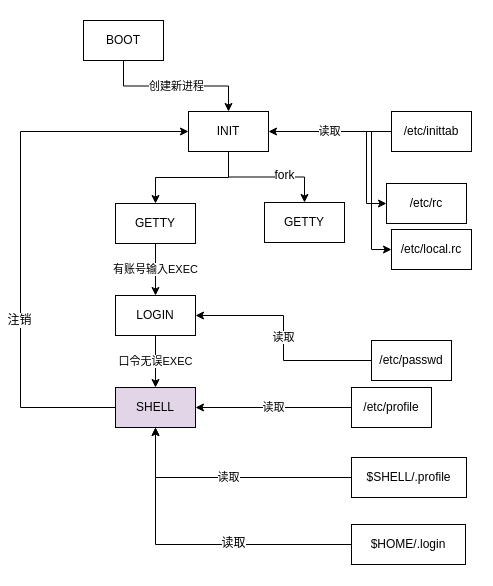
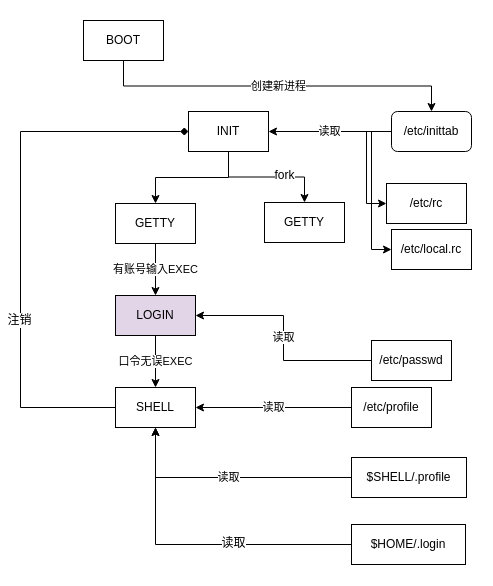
- <mxCell id="2" value="创建新进程" style="edgeStyle=orthogonalEdgeStyle;rounded=0;orthogonalLoop=1;jettySize=auto;html=1;exitX=0.5;exitY=1;exitDx=0;exitDy=0;" edge="1" parent="1" source="3" target="7"><mxGeometry relative="1" as="geometry" /></mxCell>
+ <mxCell id="2" value="创建新进程" style="edgeStyle=orthogonalEdgeStyle;rounded=0;orthogonalLoop=1;jettySize=auto;html=1;exitX=0.5;exitY=1;exitDx=0;exitDy=0;" edge="1" parent="1" source="3" target="28"><mxGeometry relative="1" as="geometry" /></mxCell>
- <mxCell id="13" style="edgeStyle=orthogonalEdgeStyle;rounded=0;orthogonalLoop=1;jettySize=auto;html=1;exitX=0;exitY=0.5;exitDx=0;exitDy=0;entryX=0;entryY=0.5;entryDx=0;entryDy=0;" edge="1" parent="1" source="15" target="7"><mxGeometry relative="1" as="geometry"><Array as="points"><mxPoint x="20" y="407" /><mxPoint x="20" y="131" /></Array></mxGeometry></mxCell>
+ <mxCell id="13" style="edgeStyle=orthogonalEdgeStyle;rounded=0;orthogonalLoop=1;jettySize=auto;html=1;exitX=0;exitY=0.5;exitDx=0;exitDy=0;entryX=0;entryY=0.5;entryDx=0;entryDy=0;endArrow=diamond;" edge="1" parent="1" source="15" target="7"><mxGeometry relative="1" as="geometry"><Array as="points"><mxPoint x="20" y="407" /><mxPoint x="20" y="131" /></Array></mxGeometry></mxCell>
- <mxCell id="28" value="/etc/inittab" style="rounded=0;whiteSpace=wrap;html=1;" vertex="1" parent="1"><mxGeometry x="391" y="111" width="80" height="40" as="geometry" /></mxCell>
+ <mxCell id="28" value="/etc/inittab" style="whiteSpace=wrap;html=1;rounded=1;" vertex="1" parent="1"><mxGeometry x="391" y="111" width="80" height="40" as="geometry" /></mxCell>
- <mxCell id="12" value="LOGIN" style="rounded=0;whiteSpace=wrap;html=1;" vertex="1" parent="1"><mxGeometry x="115" y="295" width="80" height="40" as="geometry" /></mxCell>
+ <mxCell id="12" value="LOGIN" style="rounded=0;whiteSpace=wrap;html=1;fillColor=#e1d5e7;" vertex="1" parent="1"><mxGeometry x="115" y="295" width="80" height="40" as="geometry" /></mxCell>
- <mxCell id="15" value="SHELL" style="rounded=0;whiteSpace=wrap;html=1;fillColor=#e1d5e7;" vertex="1" parent="1"><mxGeometry x="115" y="387" width="80" height="40" as="geometry" /></mxCell>
+ <mxCell id="15" value="SHELL" style="rounded=0;whiteSpace=wrap;html=1;" vertex="1" parent="1"><mxGeometry x="115" y="387" width="80" height="40" as="geometry" /></mxCell>
